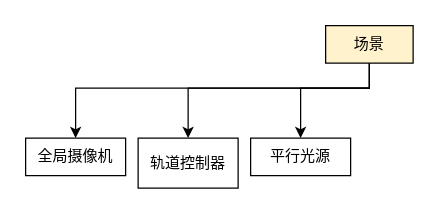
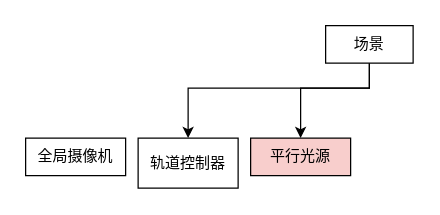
- <mxCell id="5" value="场景" style="rounded=0;whiteSpace=wrap;html=1;fillColor=#fff2cc;" vertex="1" parent="1"><mxGeometry x="260" y="20" width="70" height="30" as="geometry" /></mxCell>
+ <mxCell id="5" value="场景" style="rounded=0;whiteSpace=wrap;html=1;" vertex="1" parent="1"><mxGeometry x="260" y="20" width="70" height="30" as="geometry" /></mxCell>
- <mxCell id="2" style="edgeStyle=orthogonalEdgeStyle;rounded=0;orthogonalLoop=1;jettySize=auto;html=1;entryX=0.5;entryY=0;entryDx=0;entryDy=0;" edge="1" parent="1" source="5" target="6"><mxGeometry relative="1" as="geometry"><Array as="points"><mxPoint x="295" y="70" /><mxPoint x="60" y="70" /></Array></mxGeometry></mxCell>
- <mxCell id="8" value="平行光源" style="rounded=0;whiteSpace=wrap;html=1;" vertex="1" parent="1"><mxGeometry x="200" y="110" width="80" height="30" as="geometry" /></mxCell>
+ <mxCell id="8" value="平行光源" style="rounded=0;whiteSpace=wrap;html=1;fillColor=#f8cecc;" vertex="1" parent="1"><mxGeometry x="200" y="110" width="80" height="30" as="geometry" /></mxCell>
